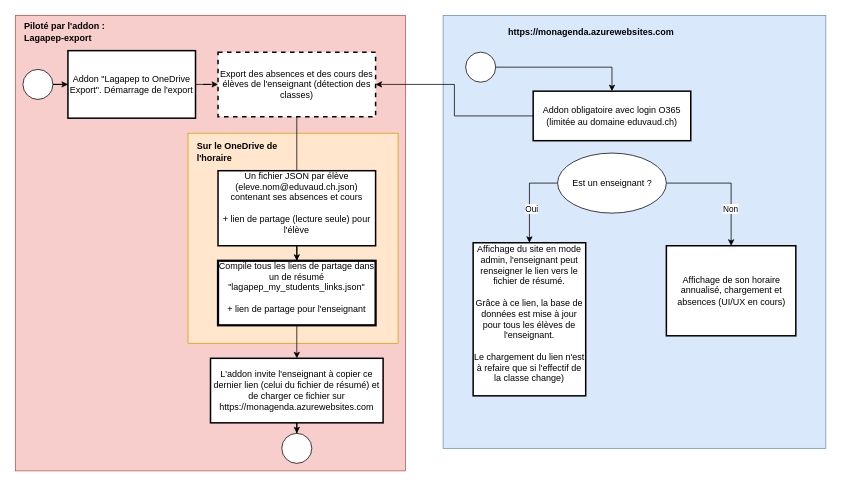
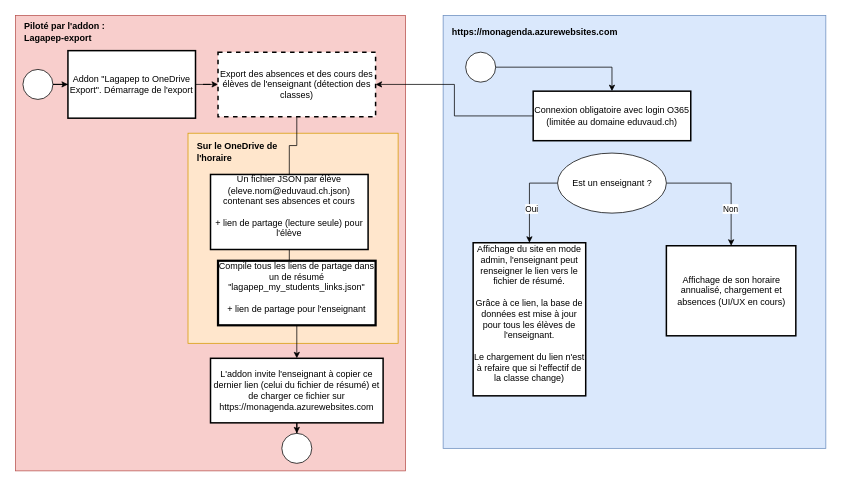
- <mxCell id="22" value="https://monagenda.azurewebsites.com" style="text;strokeColor=none;align=left;fillColor=none;html=1;verticalAlign=middle;whiteSpace=wrap;rounded=0;fontStyle=1" vertex="1" parent="1"><mxGeometry x="675" y="27" width="250" height="30" as="geometry" /></mxCell>
+ <mxCell id="22" value="https://monagenda.azurewebsites.com" style="text;strokeColor=none;align=left;fillColor=none;html=1;verticalAlign=middle;whiteSpace=wrap;rounded=0;fontStyle=1" vertex="1" parent="1"><mxGeometry x="600" y="27" width="250" height="30" as="geometry" /></mxCell>
- <mxCell id="14" value="Addon obligatoire avec login O365 (limitée au domaine eduvaud.ch)" style="whiteSpace=wrap;strokeWidth=2;" vertex="1" parent="1"><mxGeometry x="710" y="121" width="210" height="66" as="geometry" /></mxCell>
+ <mxCell id="14" value="Connexion obligatoire avec login O365 (limitée au domaine eduvaud.ch)" style="whiteSpace=wrap;strokeWidth=2;" vertex="1" parent="1"><mxGeometry x="710" y="121" width="210" height="66" as="geometry" /></mxCell>
- <mxCell id="9" value="Un fichier JSON par élève (eleve.nom@eduvaud.ch.json) contenant ses absences et cours&#10;&#10;+ lien de partage (lecture seule) pour l'élève&#10;" style="whiteSpace=wrap;strokeWidth=2;" vertex="1" parent="1"><mxGeometry x="290" y="227" width="210" height="100" as="geometry" /></mxCell>
+ <mxCell id="9" value="Un fichier JSON par élève (eleve.nom@eduvaud.ch.json) contenant ses absences et cours&#10;&#10;+ lien de partage (lecture seule) pour l'élève&#10;" style="whiteSpace=wrap;strokeWidth=2;" vertex="1" parent="1"><mxGeometry x="280" y="232" width="210" height="100" as="geometry" /></mxCell>
